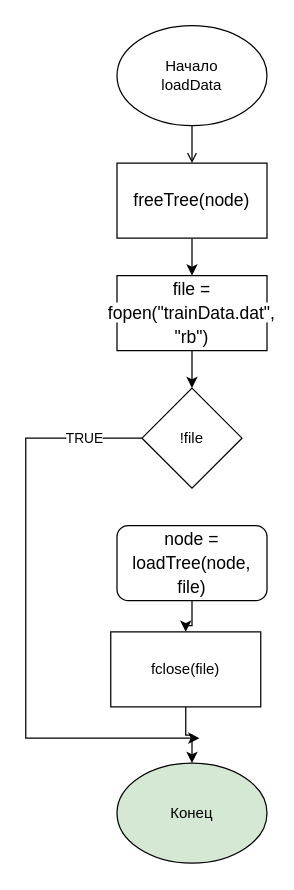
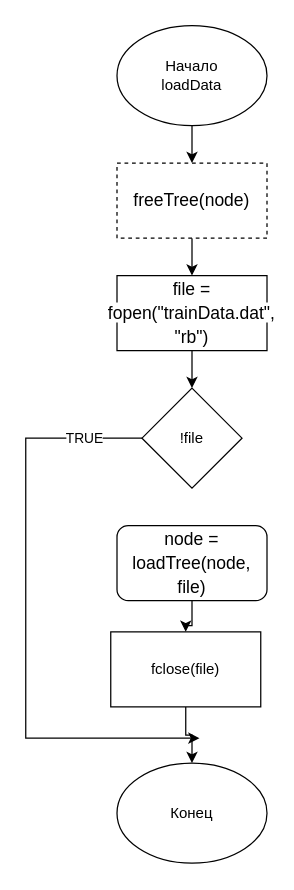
- <mxCell id="2" style="edgeStyle=orthogonalEdgeStyle;rounded=0;orthogonalLoop=1;jettySize=auto;html=1;entryX=0.5;entryY=0;entryDx=0;entryDy=0;endArrow=open;" edge="1" parent="1" source="3" target="5"><mxGeometry relative="1" as="geometry" /></mxCell>
+ <mxCell id="2" style="edgeStyle=orthogonalEdgeStyle;rounded=0;orthogonalLoop=1;jettySize=auto;html=1;entryX=0.5;entryY=0;entryDx=0;entryDy=0;" edge="1" parent="1" source="3" target="5"><mxGeometry relative="1" as="geometry" /></mxCell>
- <mxCell id="5" value="&lt;div style=&quot;font-size: 14px; line-height: 19px;&quot;&gt;&lt;span style=&quot;background-color: rgb(255, 255, 255);&quot;&gt;freeTree(node)&lt;/span&gt;&lt;/div&gt;" style="rounded=0;whiteSpace=wrap;html=1;" vertex="1" parent="1"><mxGeometry x="93" y="130" width="120" height="60" as="geometry" /></mxCell>
+ <mxCell id="5" value="&lt;div style=&quot;font-size: 14px; line-height: 19px;&quot;&gt;&lt;span style=&quot;background-color: rgb(255, 255, 255);&quot;&gt;freeTree(node)&lt;/span&gt;&lt;/div&gt;" style="rounded=0;whiteSpace=wrap;html=1;dashed=1;" vertex="1" parent="1"><mxGeometry x="93" y="130" width="120" height="60" as="geometry" /></mxCell>
- <mxCell id="14" value="Конец" style="ellipse;whiteSpace=wrap;html=1;fillColor=#d5e8d4;" vertex="1" parent="1"><mxGeometry x="93" y="610" width="120" height="80" as="geometry" /></mxCell>
+ <mxCell id="14" value="Конец" style="ellipse;whiteSpace=wrap;html=1;" vertex="1" parent="1"><mxGeometry x="93" y="610" width="120" height="80" as="geometry" /></mxCell>
